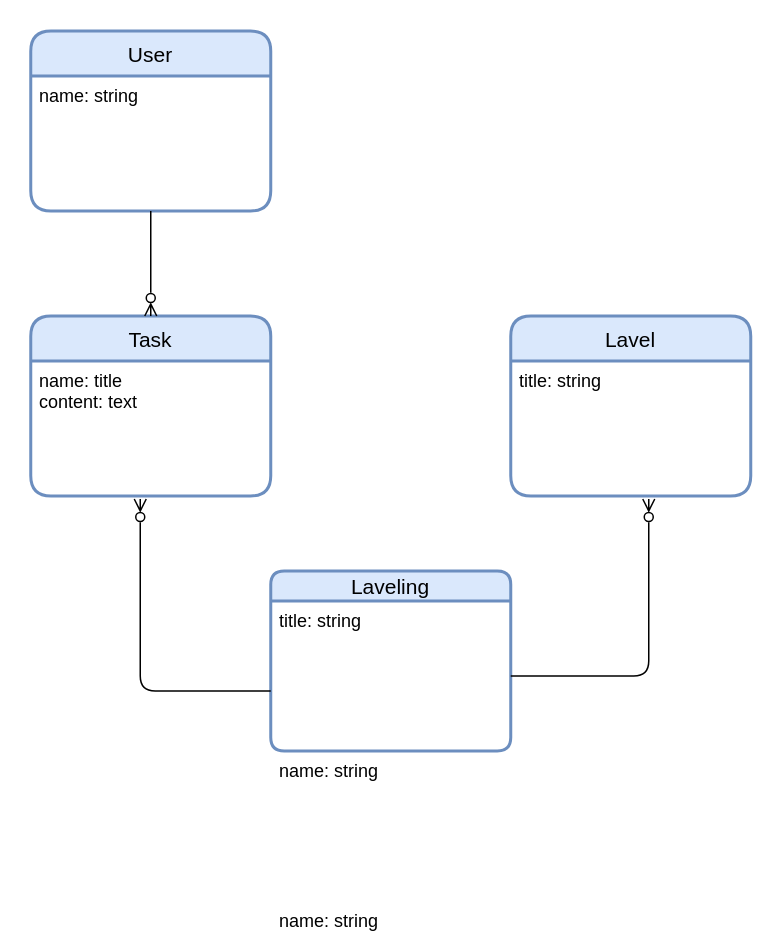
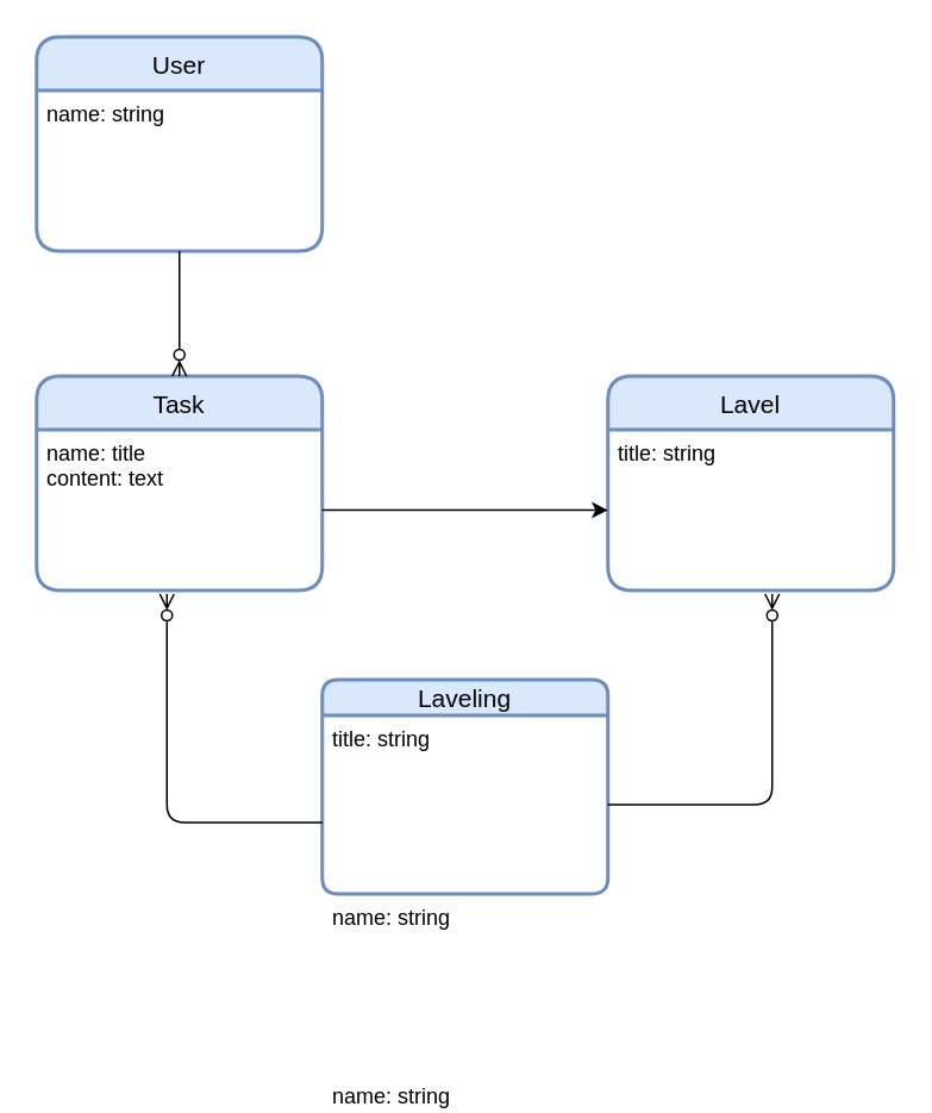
+ <mxCell id="9" style="edgeStyle=elbowEdgeStyle;html=1;elbow=vertical;" edge="1" parent="1" source="5" target="7"><mxGeometry relative="1" as="geometry" /></mxCell>
